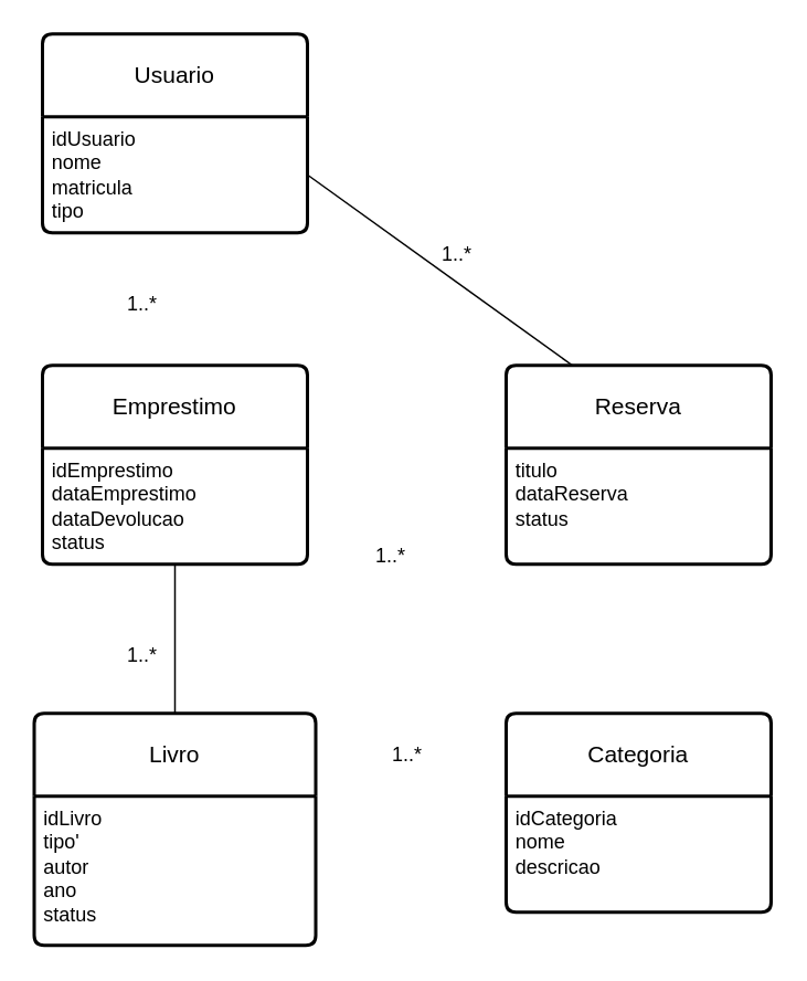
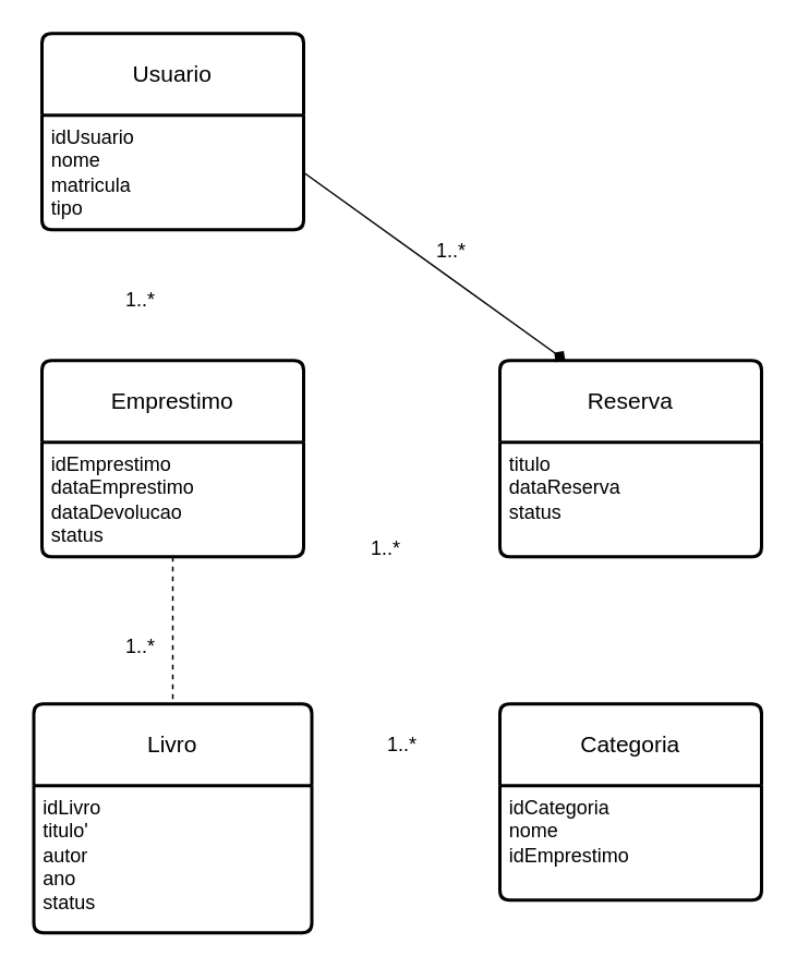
- <mxCell id="13" value="" style="endArrow=none;html=1;rounded=0;exitX=1;exitY=0.5;exitDx=0;exitDy=0;entryX=0.25;entryY=0;entryDx=0;entryDy=0;" edge="1" parent="1" source="3" target="6"><mxGeometry relative="1" as="geometry"><mxPoint x="275" y="80" as="sourcePoint" /><mxPoint x="275" y="170" as="targetPoint" /></mxGeometry></mxCell>
+ <mxCell id="13" value="" style="endArrow=diamond;html=1;rounded=0;exitX=1;exitY=0.5;exitDx=0;exitDy=0;entryX=0.25;entryY=0;entryDx=0;entryDy=0;" edge="1" parent="1" source="3" target="6"><mxGeometry relative="1" as="geometry"><mxPoint x="275" y="80" as="sourcePoint" /><mxPoint x="275" y="170" as="targetPoint" /></mxGeometry></mxCell>
- <mxCell id="12" value="" style="endArrow=none;html=1;rounded=0;entryX=0.5;entryY=0;entryDx=0;entryDy=0;exitX=0.5;exitY=1;exitDx=0;exitDy=0;" edge="1" parent="1" source="5" target="8"><mxGeometry relative="1" as="geometry"><mxPoint x="105" y="350" as="sourcePoint" /><mxPoint x="104.58" y="440" as="targetPoint" /></mxGeometry></mxCell>
+ <mxCell id="12" value="" style="endArrow=none;html=1;rounded=0;entryX=0.5;entryY=0;entryDx=0;entryDy=0;exitX=0.5;exitY=1;exitDx=0;exitDy=0;dashed=1;" edge="1" parent="1" source="5" target="8"><mxGeometry relative="1" as="geometry"><mxPoint x="105" y="350" as="sourcePoint" /><mxPoint x="104.58" y="440" as="targetPoint" /></mxGeometry></mxCell>
- <mxCell id="11" value="idCategoria&lt;div&gt;nome&lt;/div&gt;&lt;div&gt;descricao&lt;/div&gt;" style="align=left;strokeColor=none;fillColor=none;spacingLeft=4;spacingRight=4;fontSize=12;verticalAlign=top;resizable=0;rotatable=0;part=1;html=1;whiteSpace=wrap;" vertex="1" parent="10"><mxGeometry y="50" width="160" height="70" as="geometry" /></mxCell>
+ <mxCell id="11" value="idCategoria&lt;div&gt;nome&lt;/div&gt;&lt;div&gt;idEmprestimo&lt;/div&gt;" style="align=left;strokeColor=none;fillColor=none;spacingLeft=4;spacingRight=4;fontSize=12;verticalAlign=top;resizable=0;rotatable=0;part=1;html=1;whiteSpace=wrap;" vertex="1" parent="10"><mxGeometry y="50" width="160" height="70" as="geometry" /></mxCell>
- <mxCell id="9" value="idLivro&lt;div&gt;tipo'&lt;/div&gt;&lt;div&gt;autor&lt;/div&gt;&lt;div&gt;ano&lt;/div&gt;&lt;div&gt;status&lt;/div&gt;" style="align=left;strokeColor=none;fillColor=none;spacingLeft=4;spacingRight=4;fontSize=12;verticalAlign=top;resizable=0;rotatable=0;part=1;html=1;whiteSpace=wrap;" vertex="1" parent="8"><mxGeometry y="50" width="170" height="90" as="geometry" /></mxCell>
+ <mxCell id="9" value="idLivro&lt;div&gt;titulo'&lt;/div&gt;&lt;div&gt;autor&lt;/div&gt;&lt;div&gt;ano&lt;/div&gt;&lt;div&gt;status&lt;/div&gt;" style="align=left;strokeColor=none;fillColor=none;spacingLeft=4;spacingRight=4;fontSize=12;verticalAlign=top;resizable=0;rotatable=0;part=1;html=1;whiteSpace=wrap;" vertex="1" parent="8"><mxGeometry y="50" width="170" height="90" as="geometry" /></mxCell>
